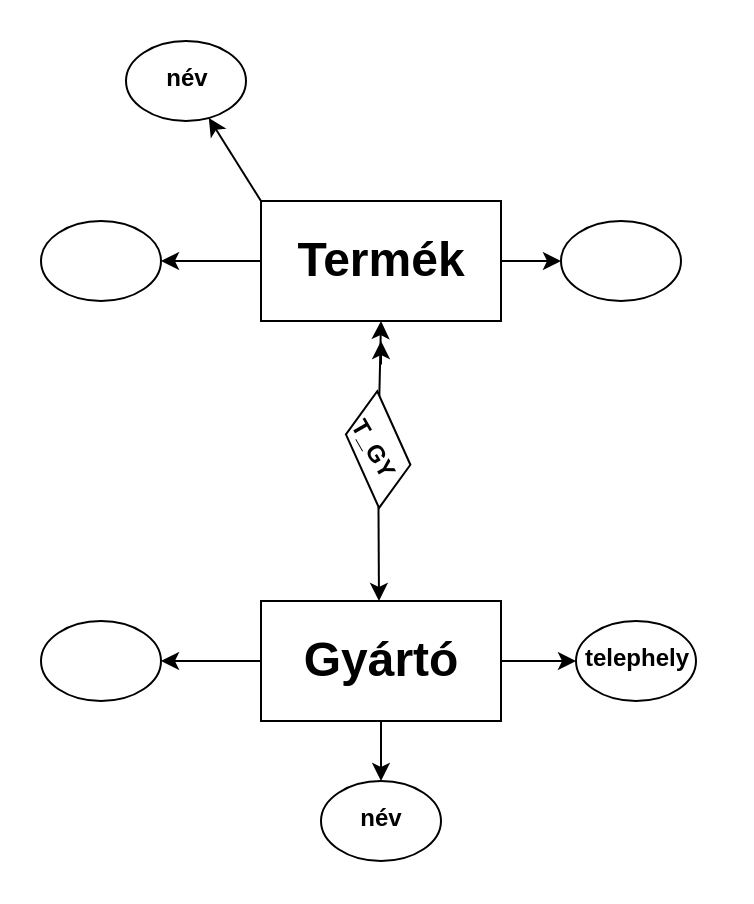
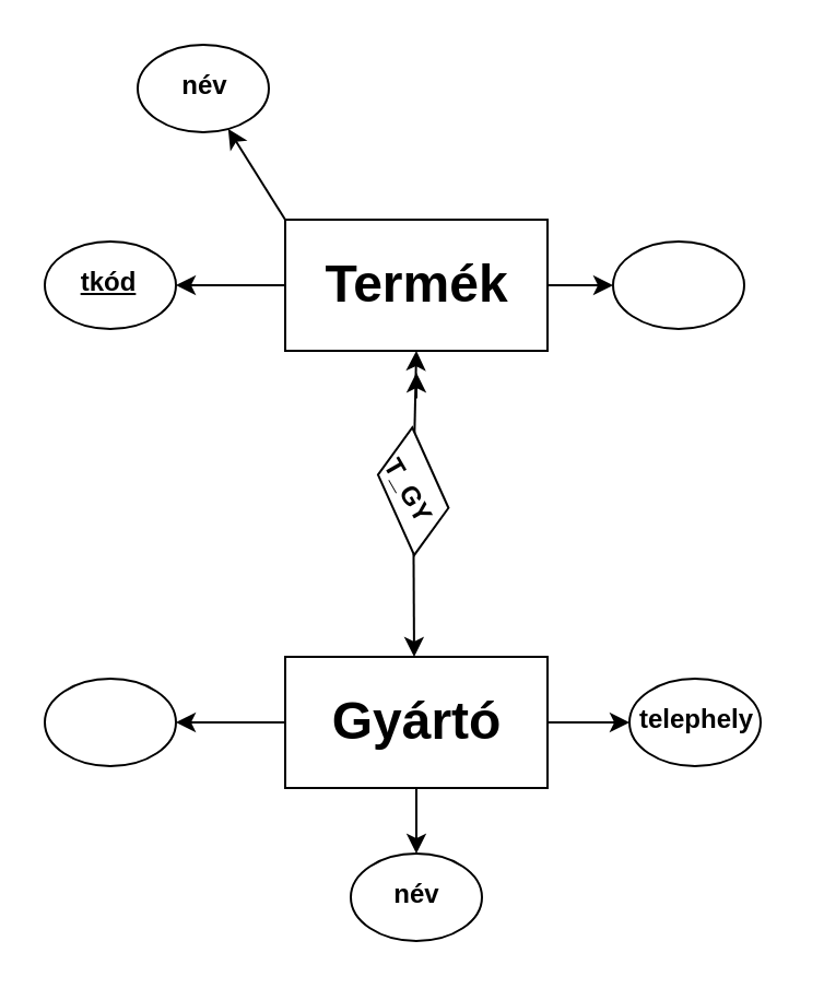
+ <mxCell id="20" value="&lt;font style=&quot;font-size: 12px;&quot;&gt;&lt;u&gt;tkód&lt;/u&gt;&lt;/font&gt;" parent="1" style="text;strokeColor=none;fillColor=none;html=1;fontSize=24;fontStyle=1;verticalAlign=middle;align=center;" vertex="1"><mxGeometry as="geometry" x="20" y="110" width="57.5" height="30" /></mxCell>
